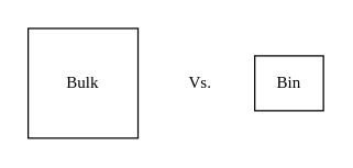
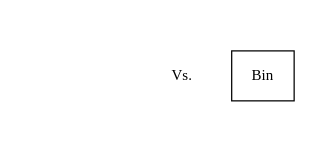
- <mxCell id="2" value="&lt;font face=&quot;Times New Roman&quot;&gt;Bulk&lt;/font&gt;" style="whiteSpace=wrap;html=1;aspect=fixed;" vertex="1" parent="1"><mxGeometry x="20" y="20" width="80" height="80" as="geometry" /></mxCell>
